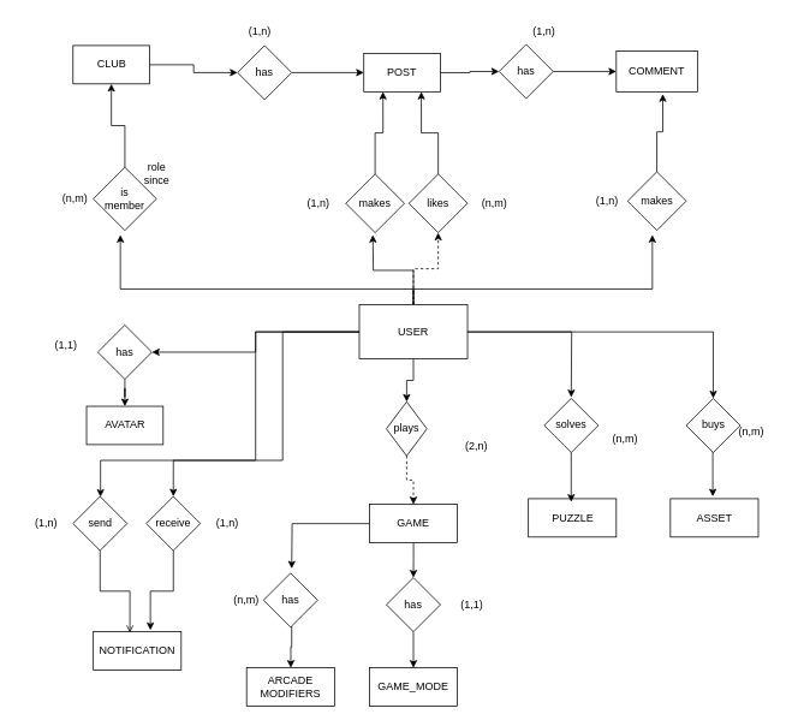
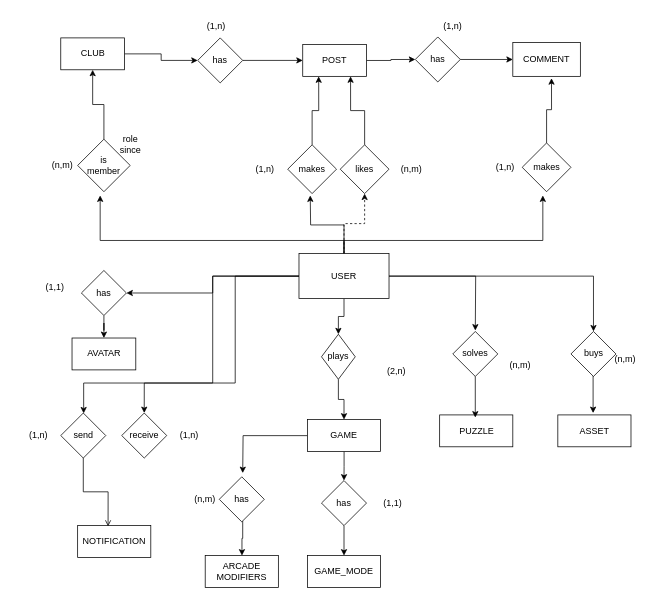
- <mxCell id="44" style="edgeStyle=orthogonalEdgeStyle;rounded=0;orthogonalLoop=1;jettySize=auto;html=1;entryX=0.5;entryY=0;entryDx=0;entryDy=0;dashed=1;" parent="1" source="45" target="43" edge="1"><mxGeometry relative="1" as="geometry" /></mxCell>
+ <mxCell id="44" style="edgeStyle=orthogonalEdgeStyle;rounded=0;orthogonalLoop=1;jettySize=auto;html=1;entryX=0.5;entryY=0;entryDx=0;entryDy=0;" parent="1" source="45" target="43" edge="1"><mxGeometry relative="1" as="geometry" /></mxCell>
- <mxCell id="53" style="edgeStyle=orthogonalEdgeStyle;rounded=0;orthogonalLoop=1;jettySize=auto;html=1;entryX=0.649;entryY=-0.041;entryDx=0;entryDy=0;entryPerimeter=0;" parent="1" source="49" target="47" edge="1"><mxGeometry relative="1" as="geometry" /></mxCell>
